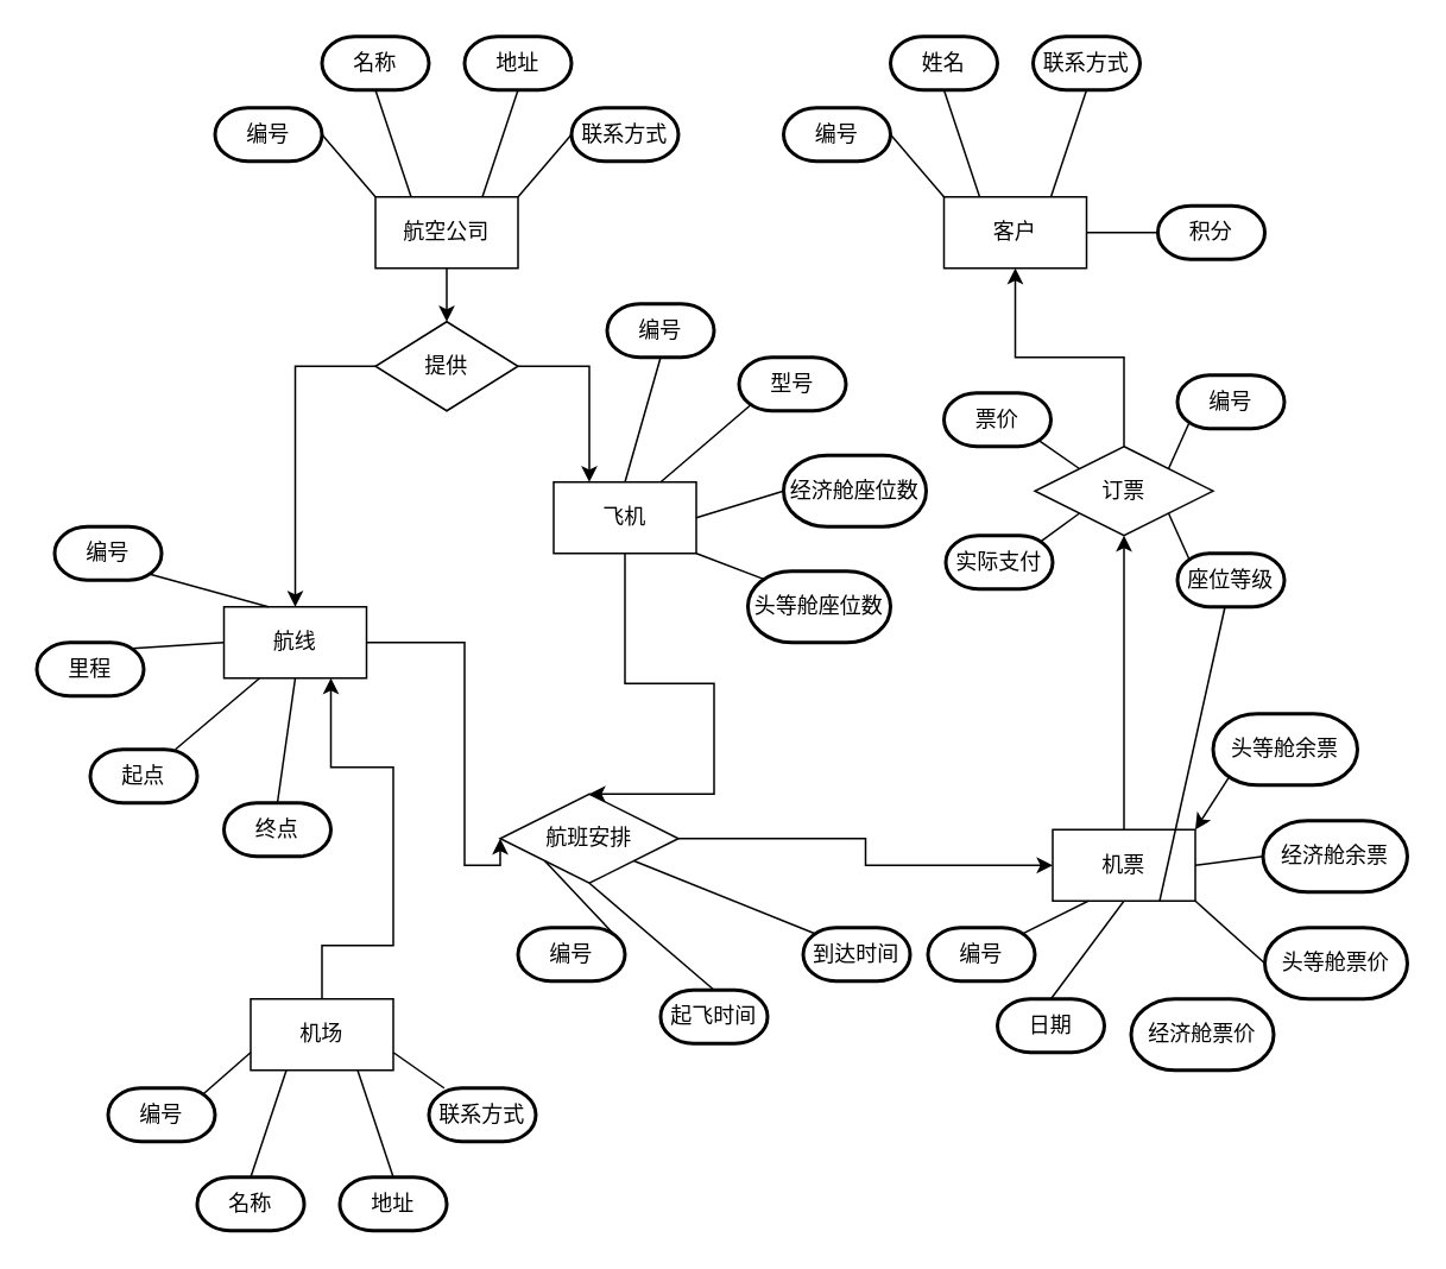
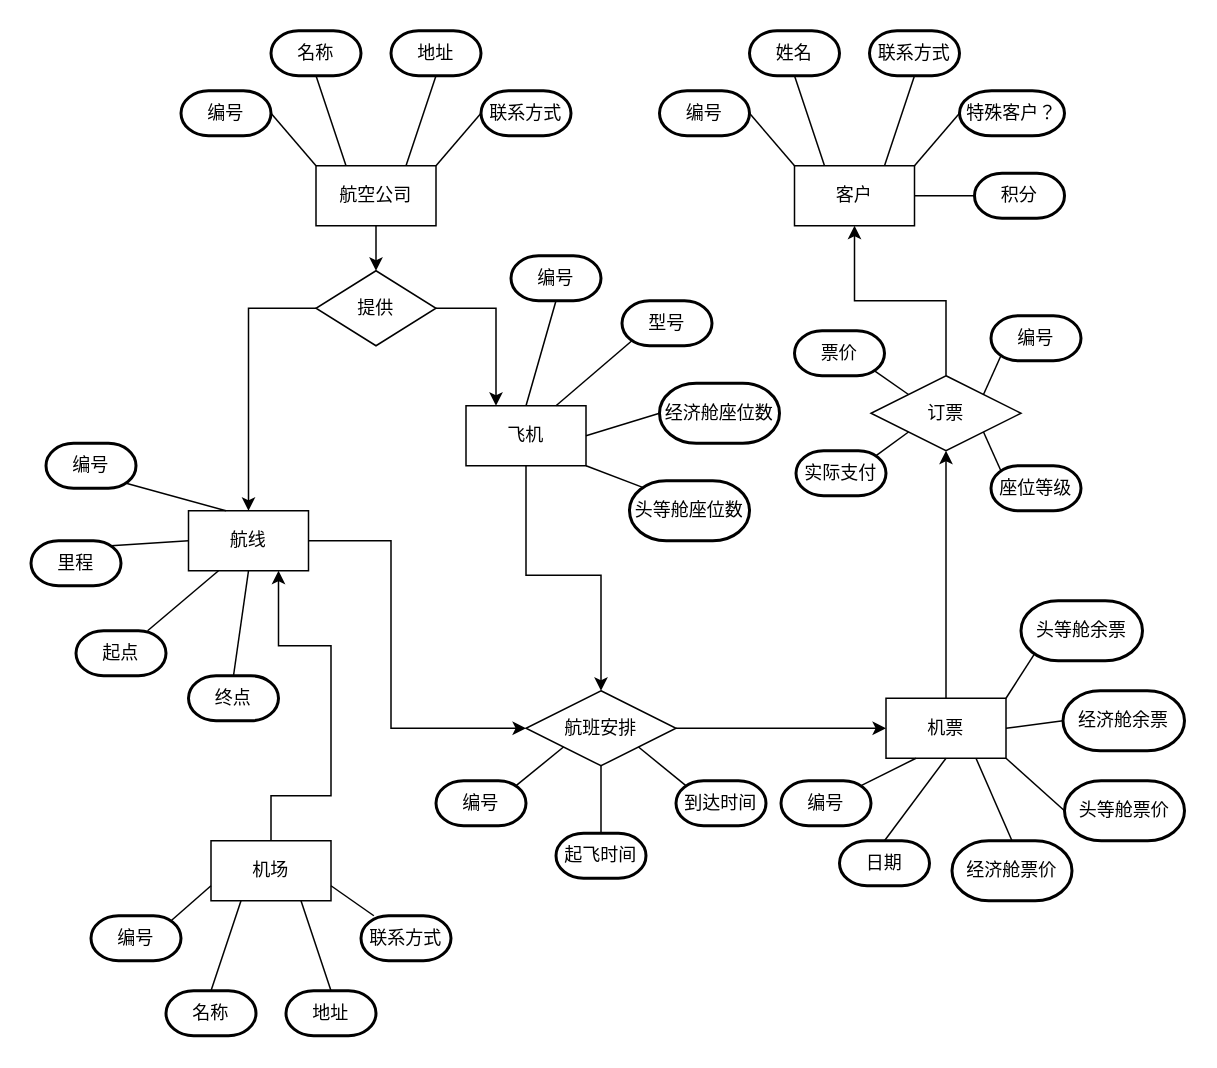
+ <mxCell id="24" value="特殊客户？" style="strokeWidth=2;html=1;shape=mxgraph.flowchart.terminator;whiteSpace=wrap;" parent="1" vertex="1"><mxGeometry x="639" y="60" width="70" height="30" as="geometry" /></mxCell>
+ <mxCell id="29" value="" style="endArrow=none;html=1;entryX=0;entryY=0.5;entryDx=0;entryDy=0;entryPerimeter=0;exitX=1;exitY=0;exitDx=0;exitDy=0;" parent="1" source="6" target="24" edge="1"><mxGeometry width="50" height="50" relative="1" as="geometry"><mxPoint x="479" y="250" as="sourcePoint" /><mxPoint x="529" y="200" as="targetPoint" /></mxGeometry></mxCell>
- <mxCell id="68" value="" style="endArrow=none;html=1;exitX=0.75;exitY=1;exitDx=0;exitDy=0;" edge="1" parent="1" source="57" target="73"><mxGeometry width="50" height="50" relative="1" as="geometry"><mxPoint x="486.6" y="553.3" as="sourcePoint" /><mxPoint x="455" y="527.5" as="targetPoint" /></mxGeometry></mxCell>
+ <mxCell id="68" value="" style="endArrow=none;html=1;exitX=0.75;exitY=1;exitDx=0;exitDy=0;entryX=0.5;entryY=0;entryDx=0;entryDy=0;entryPerimeter=0;" edge="1" parent="1" source="57" target="64"><mxGeometry width="50" height="50" relative="1" as="geometry"><mxPoint x="486.6" y="553.3" as="sourcePoint" /><mxPoint x="455" y="527.5" as="targetPoint" /></mxGeometry></mxCell>
- <mxCell id="71" value="" style="endArrow=classic;html=1;exitX=0.11;exitY=0.89;exitDx=0;exitDy=0;exitPerimeter=0;entryX=1;entryY=0;entryDx=0;entryDy=0;" edge="1" parent="1" source="63" target="57"><mxGeometry width="50" height="50" relative="1" as="geometry"><mxPoint x="516.6" y="583.3" as="sourcePoint" /><mxPoint x="485" y="557.5" as="targetPoint" /></mxGeometry></mxCell>
+ <mxCell id="71" value="" style="endArrow=none;html=1;exitX=0.11;exitY=0.89;exitDx=0;exitDy=0;exitPerimeter=0;entryX=1;entryY=0;entryDx=0;entryDy=0;" edge="1" parent="1" source="63" target="57"><mxGeometry width="50" height="50" relative="1" as="geometry"><mxPoint x="516.6" y="583.3" as="sourcePoint" /><mxPoint x="485" y="557.5" as="targetPoint" /></mxGeometry></mxCell>
- <mxCell id="45" value="航班安排" style="rhombus;whiteSpace=wrap;html=1;" parent="1" vertex="1"><mxGeometry x="280" y="445" width="100" height="50" as="geometry" /></mxCell>
+ <mxCell id="45" value="航班安排" style="rhombus;whiteSpace=wrap;html=1;" parent="1" vertex="1"><mxGeometry x="350" y="460" width="100" height="50" as="geometry" /></mxCell>
